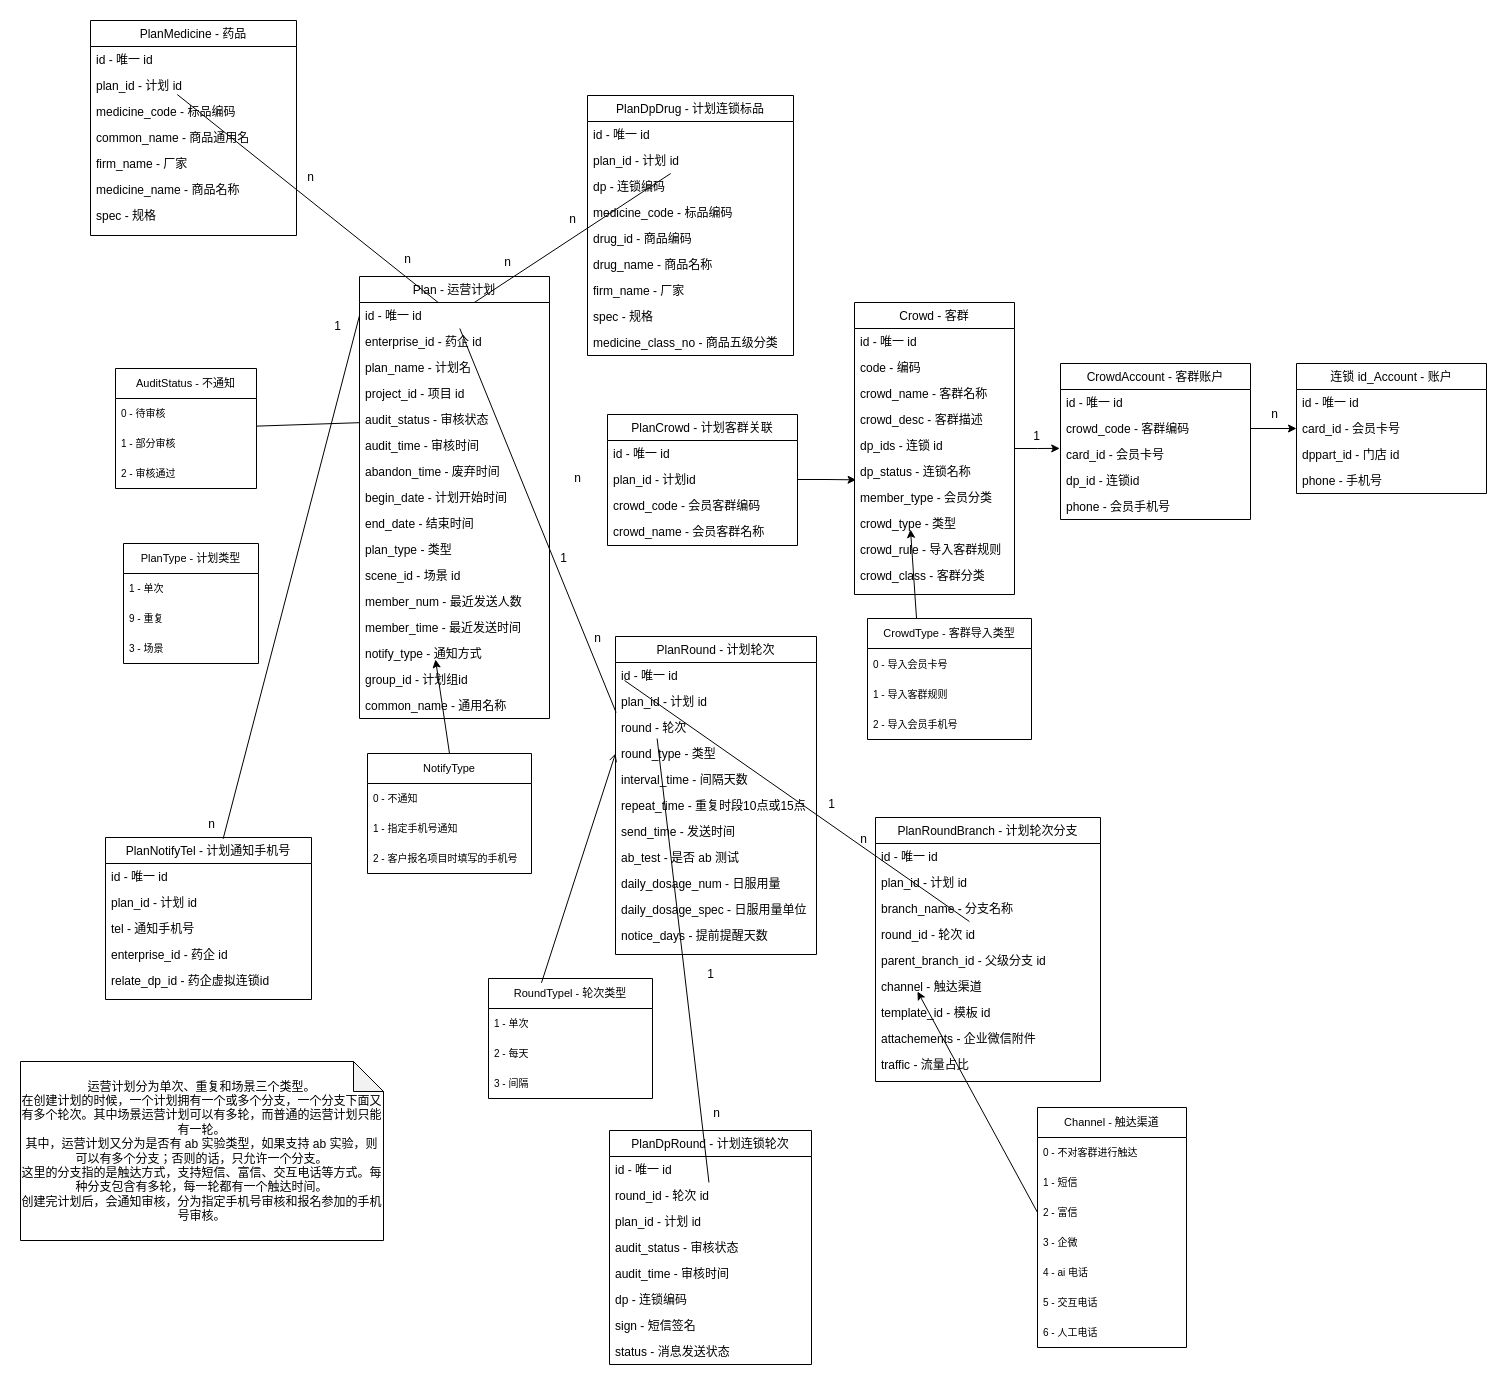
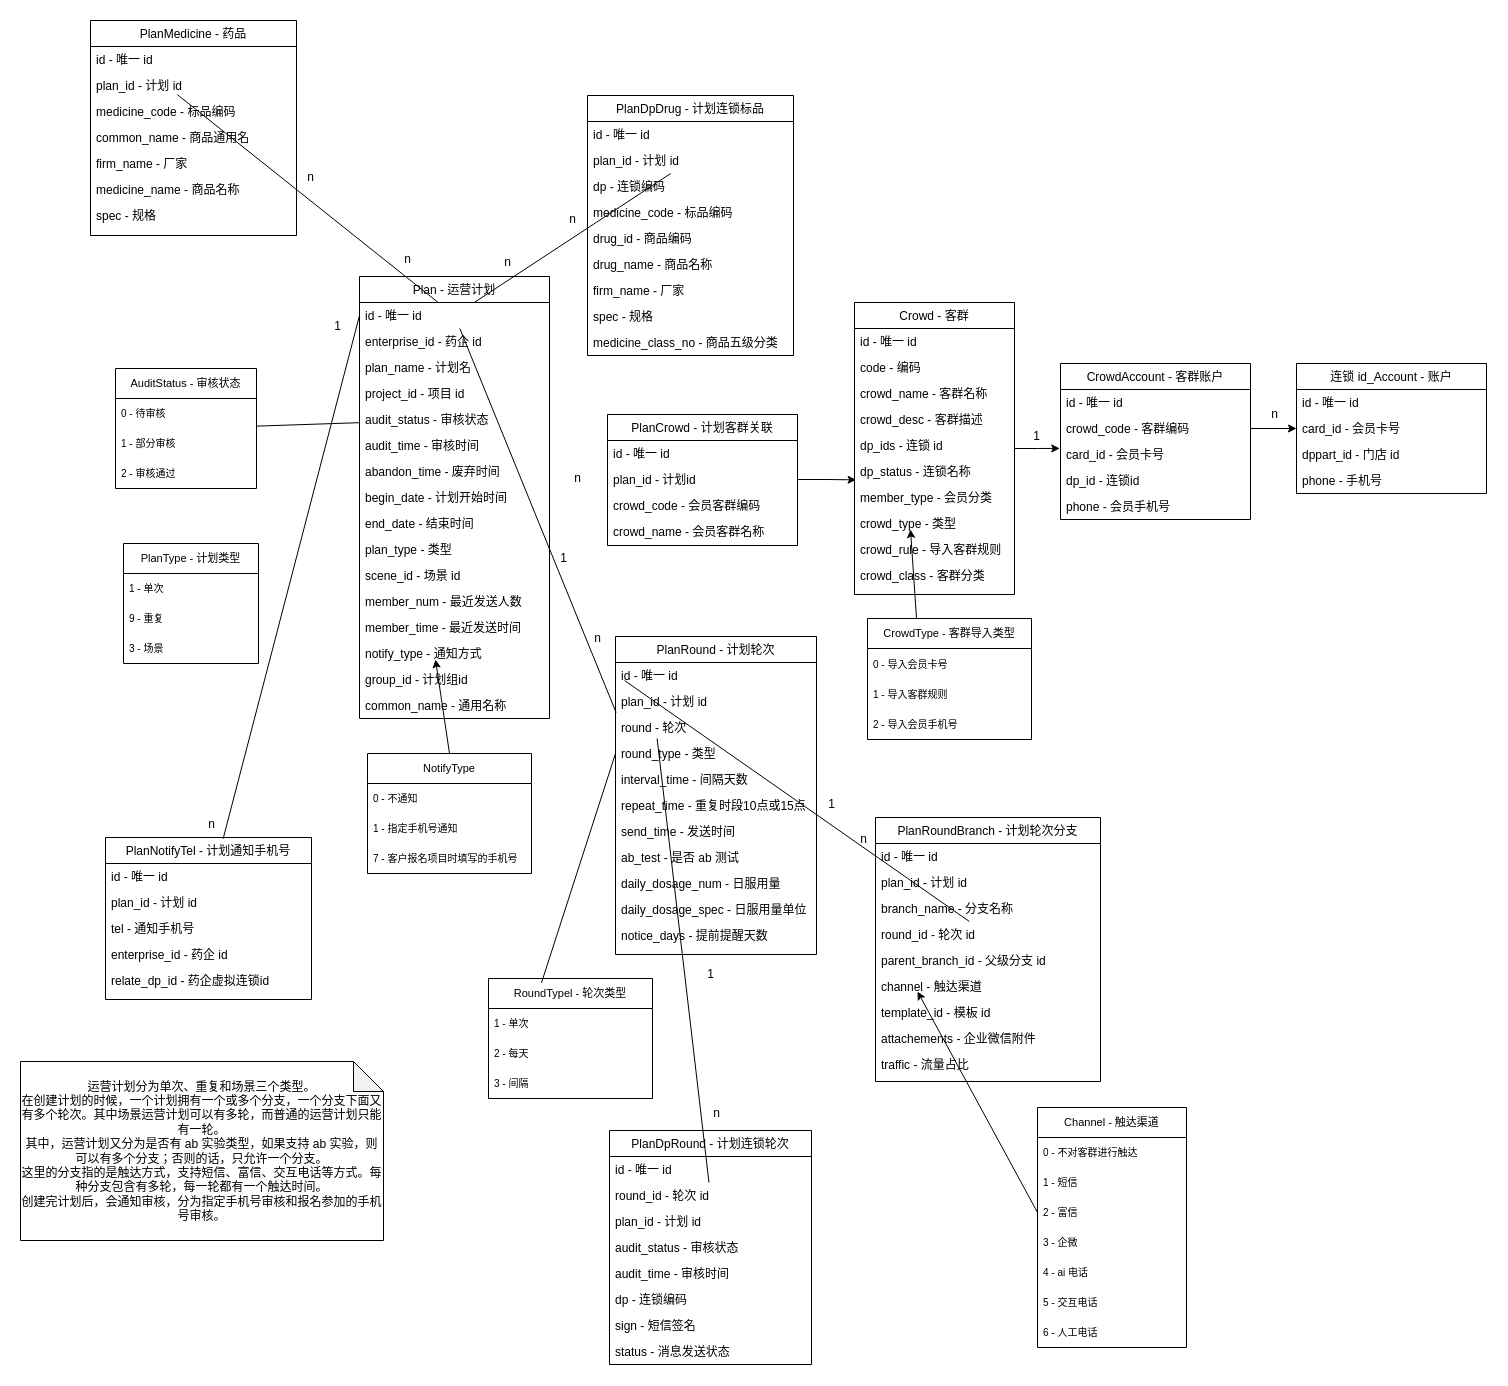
- <mxCell id="132" value="&lt;font style=&quot;font-size: 11px;&quot;&gt;AuditStatus - 不通知&lt;/font&gt;" style="swimlane;fontStyle=0;childLayout=stackLayout;horizontal=1;startSize=30;horizontalStack=0;resizeParent=1;resizeParentMax=0;resizeLast=0;collapsible=1;marginBottom=0;whiteSpace=wrap;html=1;" parent="1" vertex="1"><mxGeometry x="115" y="368" width="141" height="120" as="geometry" /></mxCell>
+ <mxCell id="132" value="&lt;font style=&quot;font-size: 11px;&quot;&gt;AuditStatus - 审核状态&lt;/font&gt;" style="swimlane;fontStyle=0;childLayout=stackLayout;horizontal=1;startSize=30;horizontalStack=0;resizeParent=1;resizeParentMax=0;resizeLast=0;collapsible=1;marginBottom=0;whiteSpace=wrap;html=1;" parent="1" vertex="1"><mxGeometry x="115" y="368" width="141" height="120" as="geometry" /></mxCell>
- <mxCell id="148" value="" style="endArrow=open;html=1;rounded=0;exitX=0.323;exitY=0.036;exitDx=0;exitDy=0;exitPerimeter=0;entryX=0;entryY=0.5;entryDx=0;entryDy=0;" parent="1" source="144" target="99" edge="1"><mxGeometry relative="1" as="geometry"><mxPoint x="612" y="834" as="sourcePoint" /><mxPoint x="772" y="834" as="targetPoint" /></mxGeometry></mxCell>
+ <mxCell id="148" value="" style="endArrow=none;html=1;rounded=0;exitX=0.323;exitY=0.036;exitDx=0;exitDy=0;exitPerimeter=0;entryX=0;entryY=0.5;entryDx=0;entryDy=0;" parent="1" source="144" target="99" edge="1"><mxGeometry relative="1" as="geometry"><mxPoint x="612" y="834" as="sourcePoint" /><mxPoint x="772" y="834" as="targetPoint" /></mxGeometry></mxCell>
- <mxCell id="23" value="&lt;font style=&quot;font-size: 10px;&quot;&gt;2 -&amp;nbsp;客户报名项目时填写的手机号&lt;/font&gt;" style="text;strokeColor=none;fillColor=none;align=left;verticalAlign=middle;spacingLeft=4;spacingRight=4;overflow=hidden;points=[[0,0.5],[1,0.5]];portConstraint=eastwest;rotatable=0;whiteSpace=wrap;html=1;" parent="20" vertex="1"><mxGeometry y="90" width="164" height="30" as="geometry" /></mxCell>
+ <mxCell id="23" value="&lt;font style=&quot;font-size: 10px;&quot;&gt;7 -&amp;nbsp;客户报名项目时填写的手机号&lt;/font&gt;" style="text;strokeColor=none;fillColor=none;align=left;verticalAlign=middle;spacingLeft=4;spacingRight=4;overflow=hidden;points=[[0,0.5],[1,0.5]];portConstraint=eastwest;rotatable=0;whiteSpace=wrap;html=1;" parent="20" vertex="1"><mxGeometry y="90" width="164" height="30" as="geometry" /></mxCell>
